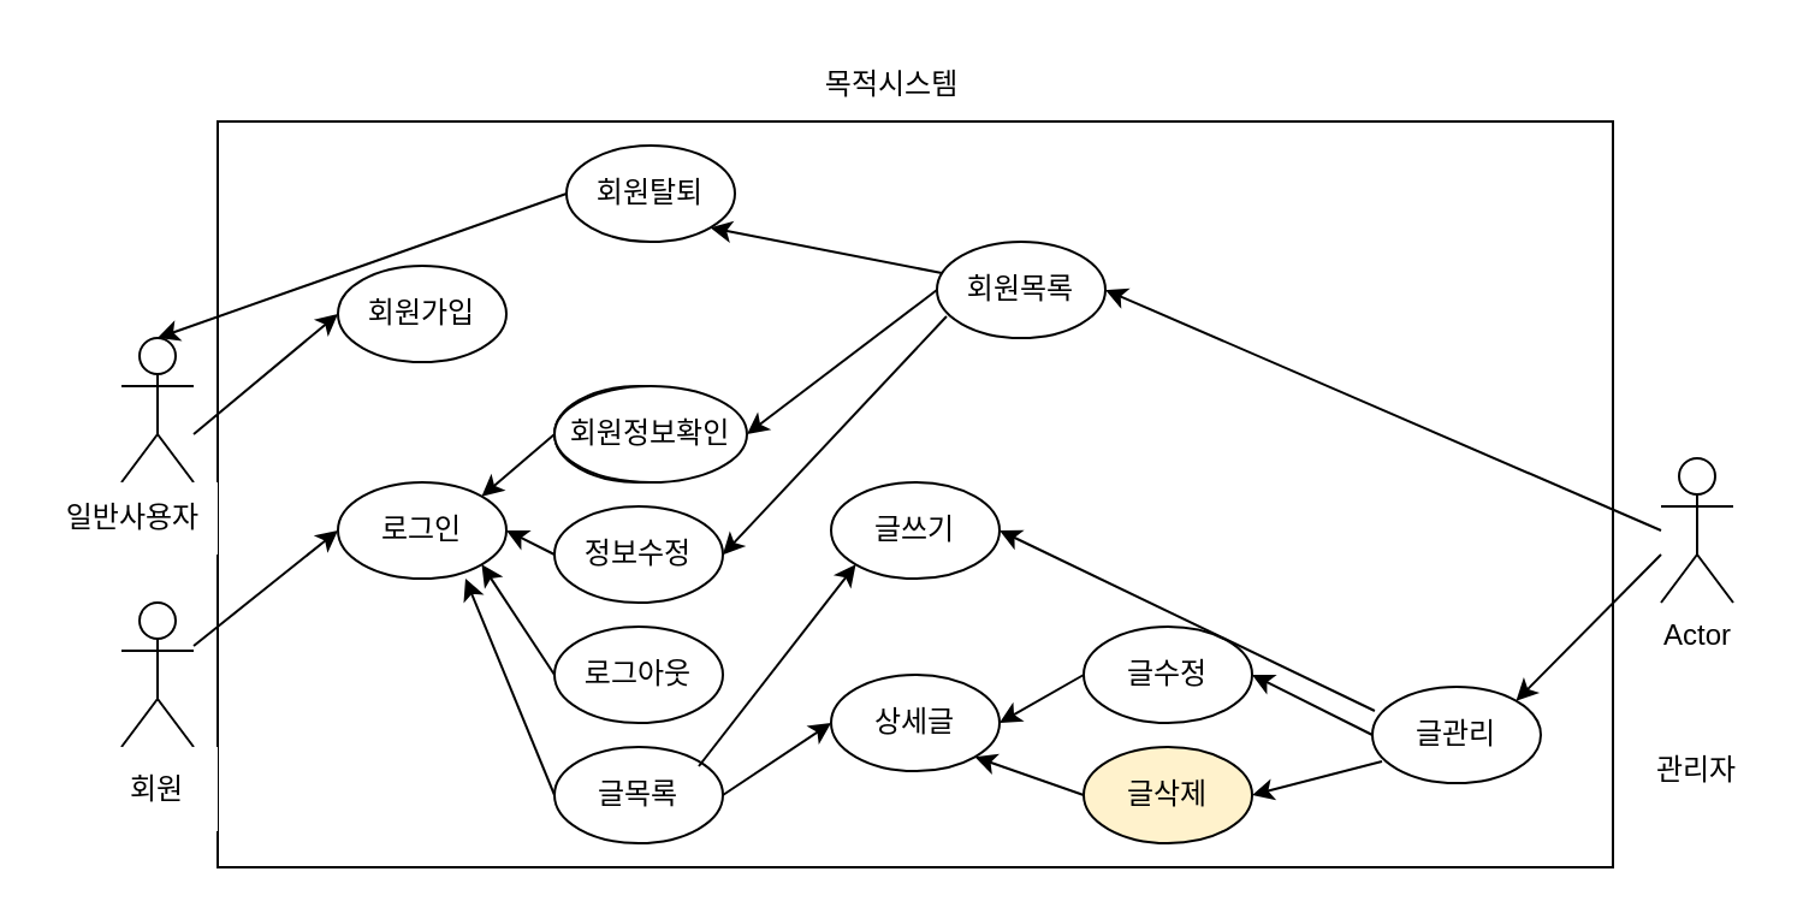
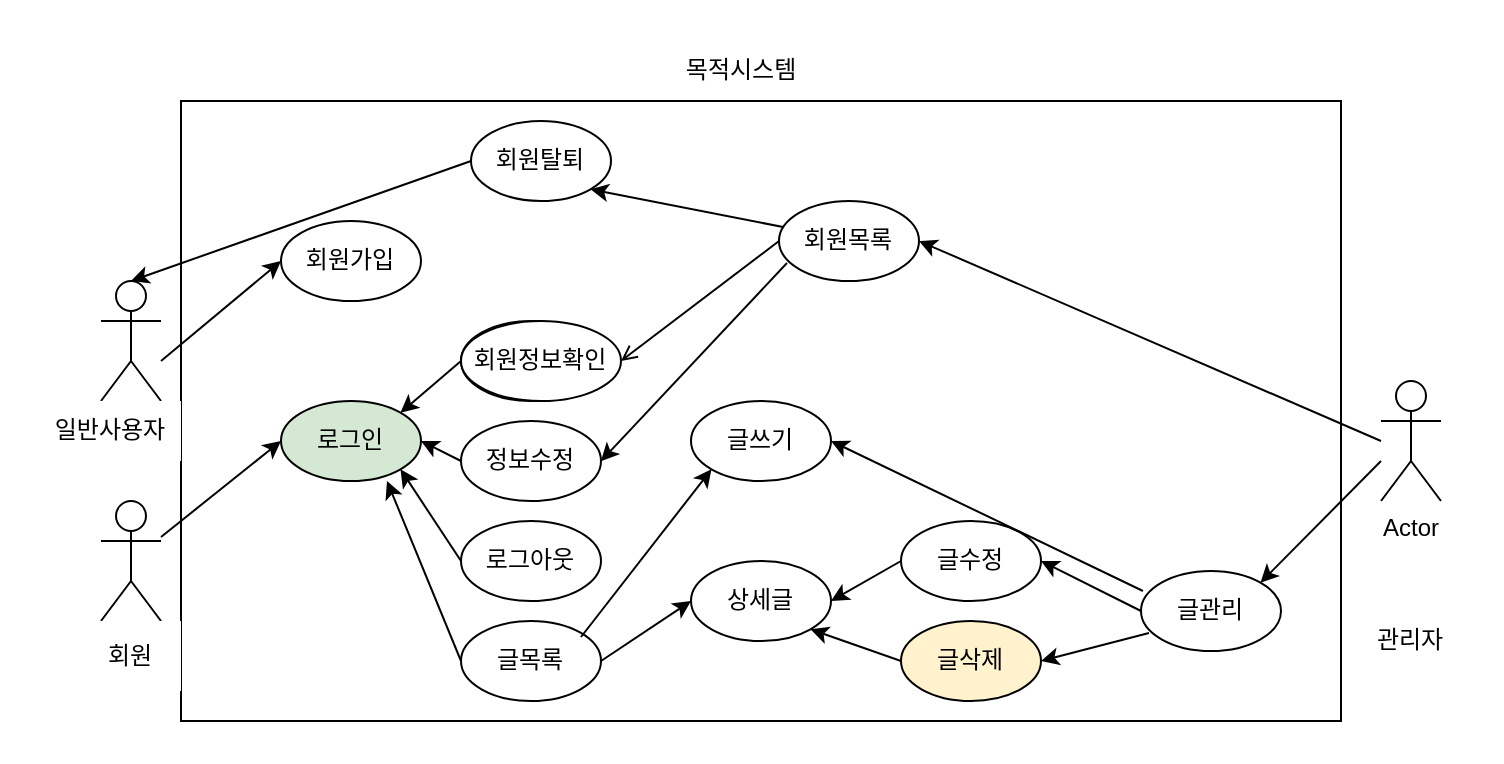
- <mxCell id="28" value="" style="endArrow=classic;html=1;rounded=0;entryX=1;entryY=0.5;entryDx=0;entryDy=0;exitX=0;exitY=0.5;exitDx=0;exitDy=0;exitPerimeter=0;" edge="1" parent="1" source="19" target="11"><mxGeometry width="50" height="50" relative="1" as="geometry"><mxPoint x="364" y="180" as="sourcePoint" /><mxPoint x="414" y="130" as="targetPoint" /></mxGeometry></mxCell>
+ <mxCell id="28" value="" style="endArrow=open;html=1;rounded=0;entryX=1;entryY=0.5;entryDx=0;entryDy=0;exitX=0;exitY=0.5;exitDx=0;exitDy=0;exitPerimeter=0;" edge="1" parent="1" source="19" target="11"><mxGeometry width="50" height="50" relative="1" as="geometry"><mxPoint x="364" y="180" as="sourcePoint" /><mxPoint x="414" y="130" as="targetPoint" /></mxGeometry></mxCell>
- <mxCell id="7" value="로그인" style="ellipse;whiteSpace=wrap;html=1;" vertex="1" parent="1"><mxGeometry x="140" y="200" width="70" height="40" as="geometry" /></mxCell>
+ <mxCell id="7" value="로그인" style="ellipse;whiteSpace=wrap;html=1;fillColor=#d5e8d4;" vertex="1" parent="1"><mxGeometry x="140" y="200" width="70" height="40" as="geometry" /></mxCell>
